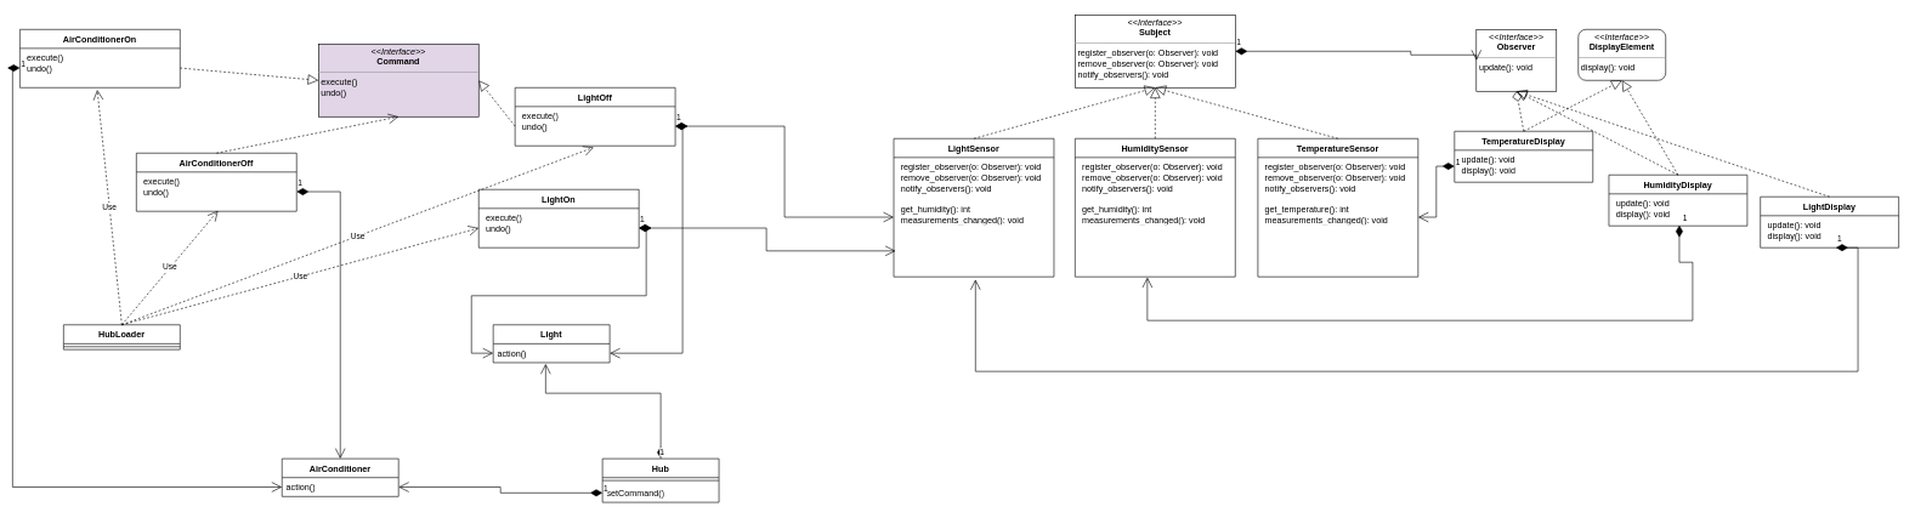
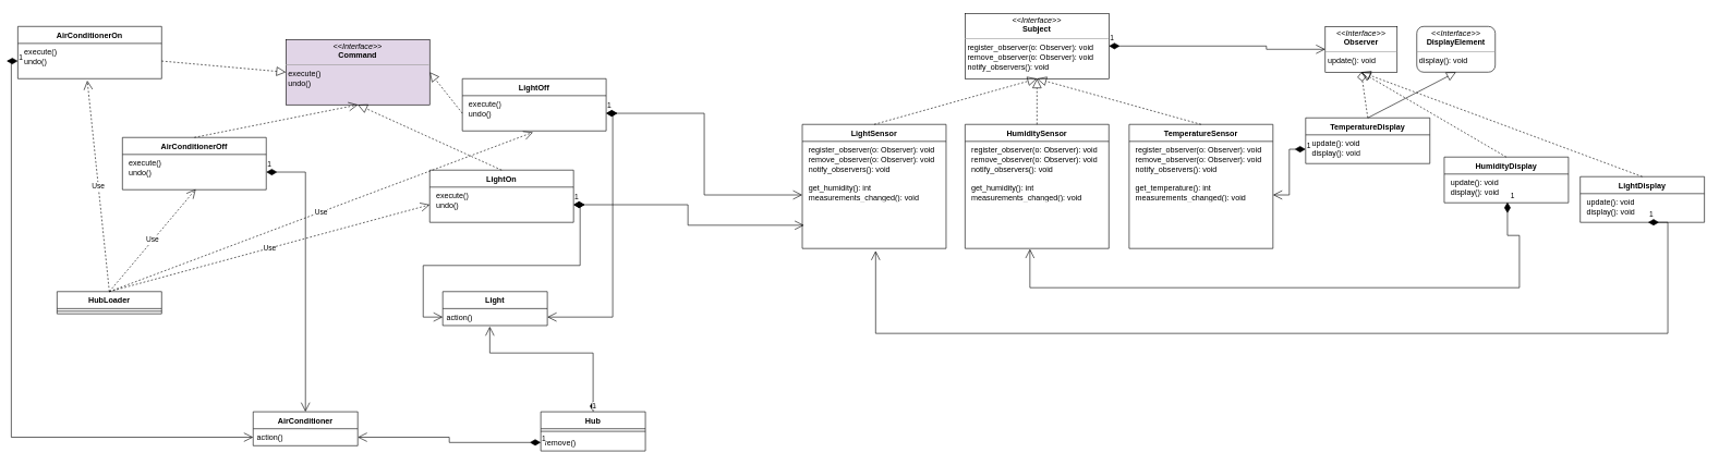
- <mxCell id="29" value="&lt;p style=&quot;margin:0px;margin-top:4px;text-align:center;&quot;&gt;&lt;i&gt;&amp;lt;&amp;lt;Interface&amp;gt;&amp;gt;&lt;/i&gt;&lt;br&gt;&lt;b&gt;Observer&lt;/b&gt;&lt;/p&gt;&lt;hr size=&quot;1&quot;&gt;&lt;p style=&quot;margin:0px;margin-left:4px;&quot;&gt;update(): void&lt;br&gt;&lt;/p&gt;" style="verticalAlign=top;align=left;overflow=fill;fontSize=12;fontFamily=Helvetica;html=1;whiteSpace=wrap;" vertex="1" parent="1"><mxGeometry x="2020" y="40" width="110" height="85" as="geometry" /></mxCell>
+ <mxCell id="29" value="&lt;p style=&quot;margin:0px;margin-top:4px;text-align:center;&quot;&gt;&lt;i&gt;&amp;lt;&amp;lt;Interface&amp;gt;&amp;gt;&lt;/i&gt;&lt;br&gt;&lt;b&gt;Observer&lt;/b&gt;&lt;/p&gt;&lt;hr size=&quot;1&quot;&gt;&lt;p style=&quot;margin:0px;margin-left:4px;&quot;&gt;update(): void&lt;br&gt;&lt;/p&gt;" style="verticalAlign=top;align=left;overflow=fill;fontSize=12;fontFamily=Helvetica;html=1;whiteSpace=wrap;" vertex="1" parent="1"><mxGeometry x="2020" y="40" width="110" height="70" as="geometry" /></mxCell>
- <mxCell id="38" value="" style="endArrow=block;dashed=1;endFill=0;endSize=12;html=1;rounded=0;entryX=0.5;entryY=1;entryDx=0;entryDy=0;exitX=0.5;exitY=0;exitDx=0;exitDy=0;" edge="1" parent="1" source="35" target="30"><mxGeometry width="160" relative="1" as="geometry"><mxPoint x="1860" y="190" as="sourcePoint" /><mxPoint x="2020" y="190" as="targetPoint" /></mxGeometry></mxCell>
+ <mxCell id="38" value="" style="endArrow=block;dashed=0;endFill=0;endSize=12;html=1;rounded=0;entryX=0.5;entryY=1;entryDx=0;entryDy=0;exitX=0.5;exitY=0;exitDx=0;exitDy=0;" edge="1" parent="1" source="35" target="30"><mxGeometry width="160" relative="1" as="geometry"><mxPoint x="1860" y="190" as="sourcePoint" /><mxPoint x="2020" y="190" as="targetPoint" /></mxGeometry></mxCell>
- <mxCell id="46" value="" style="endArrow=block;dashed=1;endFill=0;endSize=12;html=1;rounded=0;entryX=0.5;entryY=1;entryDx=0;entryDy=0;exitX=0.5;exitY=0;exitDx=0;exitDy=0;" edge="1" parent="1" source="40" target="30"><mxGeometry width="160" relative="1" as="geometry"><mxPoint x="2125" y="300" as="sourcePoint" /><mxPoint x="2085" y="120" as="targetPoint" /></mxGeometry></mxCell>
+ <mxCell id="5" value="" style="endArrow=block;dashed=1;endFill=0;endSize=12;html=1;rounded=0;exitX=0.5;exitY=0;exitDx=0;exitDy=0;entryX=0.5;entryY=1;entryDx=0;entryDy=0;" parent="1" source="3" target="2" edge="1"><mxGeometry width="160" relative="1" as="geometry"><mxPoint x="600.09" y="260" as="sourcePoint" /><mxPoint x="760.09" y="260" as="targetPoint" /></mxGeometry></mxCell>
- <mxCell id="24" value="setCommand()" style="text;strokeColor=none;fillColor=none;align=left;verticalAlign=top;spacingLeft=4;spacingRight=4;overflow=hidden;rotatable=0;points=[[0,0.5],[1,0.5]];portConstraint=eastwest;whiteSpace=wrap;html=1;" parent="22" vertex="1"><mxGeometry y="34" width="160" height="26" as="geometry" /></mxCell>
+ <mxCell id="24" value="remove()" style="text;strokeColor=none;fillColor=none;align=left;verticalAlign=top;spacingLeft=4;spacingRight=4;overflow=hidden;rotatable=0;points=[[0,0.5],[1,0.5]];portConstraint=eastwest;whiteSpace=wrap;html=1;" parent="22" vertex="1"><mxGeometry y="34" width="160" height="26" as="geometry" /></mxCell>
